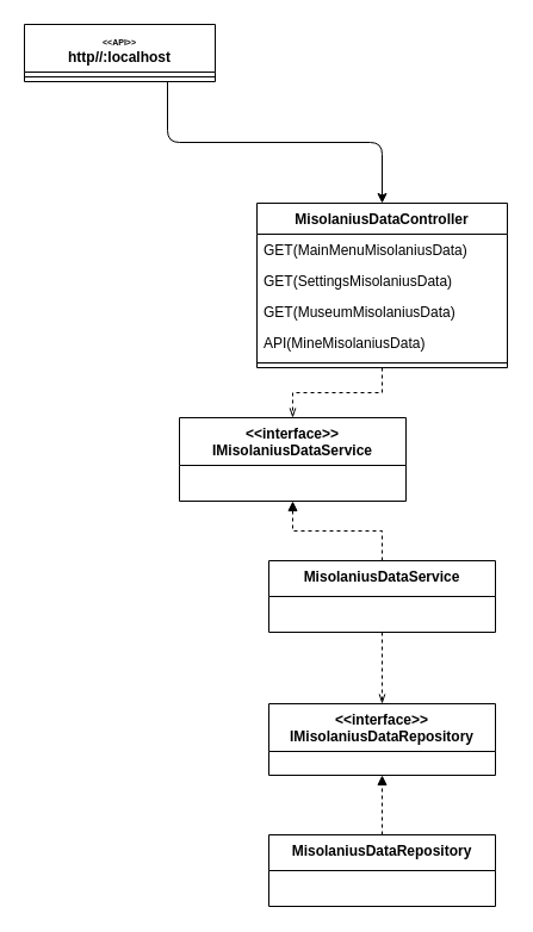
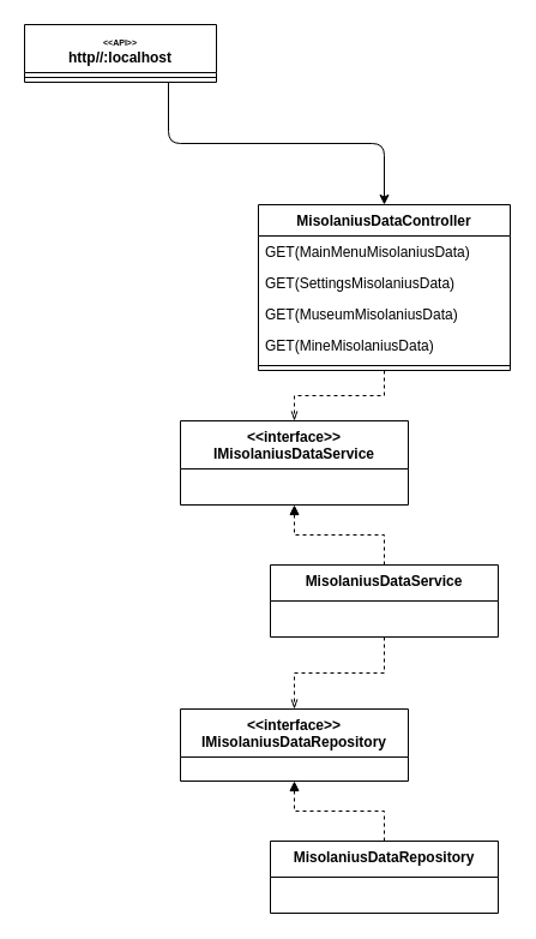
- <mxCell id="10" value="API(MineMisolaniusData)" style="text;strokeColor=none;fillColor=none;align=left;verticalAlign=top;spacingLeft=4;spacingRight=4;overflow=hidden;rotatable=0;points=[[0,0.5],[1,0.5]];portConstraint=eastwest;whiteSpace=wrap;html=1;" parent="6" vertex="1"><mxGeometry y="104" width="210" height="26" as="geometry" /></mxCell>
+ <mxCell id="10" value="GET(MineMisolaniusData)" style="text;strokeColor=none;fillColor=none;align=left;verticalAlign=top;spacingLeft=4;spacingRight=4;overflow=hidden;rotatable=0;points=[[0,0.5],[1,0.5]];portConstraint=eastwest;whiteSpace=wrap;html=1;" parent="6" vertex="1"><mxGeometry y="104" width="210" height="26" as="geometry" /></mxCell>
- <mxCell id="12" value="&amp;lt;&amp;lt;interface&amp;gt;&amp;gt;&lt;br&gt;IMisolaniusDataRepository" style="swimlane;fontStyle=1;align=center;verticalAlign=top;childLayout=stackLayout;horizontal=1;startSize=40;horizontalStack=0;resizeParent=1;resizeParentMax=0;resizeLast=0;collapsible=1;marginBottom=0;whiteSpace=wrap;html=1;" parent="1" vertex="1"><mxGeometry x="225" y="590" width="190" height="60" as="geometry" /></mxCell>
+ <mxCell id="12" value="&amp;lt;&amp;lt;interface&amp;gt;&amp;gt;&lt;br&gt;IMisolaniusDataRepository" style="swimlane;fontStyle=1;align=center;verticalAlign=top;childLayout=stackLayout;horizontal=1;startSize=40;horizontalStack=0;resizeParent=1;resizeParentMax=0;resizeLast=0;collapsible=1;marginBottom=0;whiteSpace=wrap;html=1;" parent="1" vertex="1"><mxGeometry x="150" y="590" width="190" height="60" as="geometry" /></mxCell>
